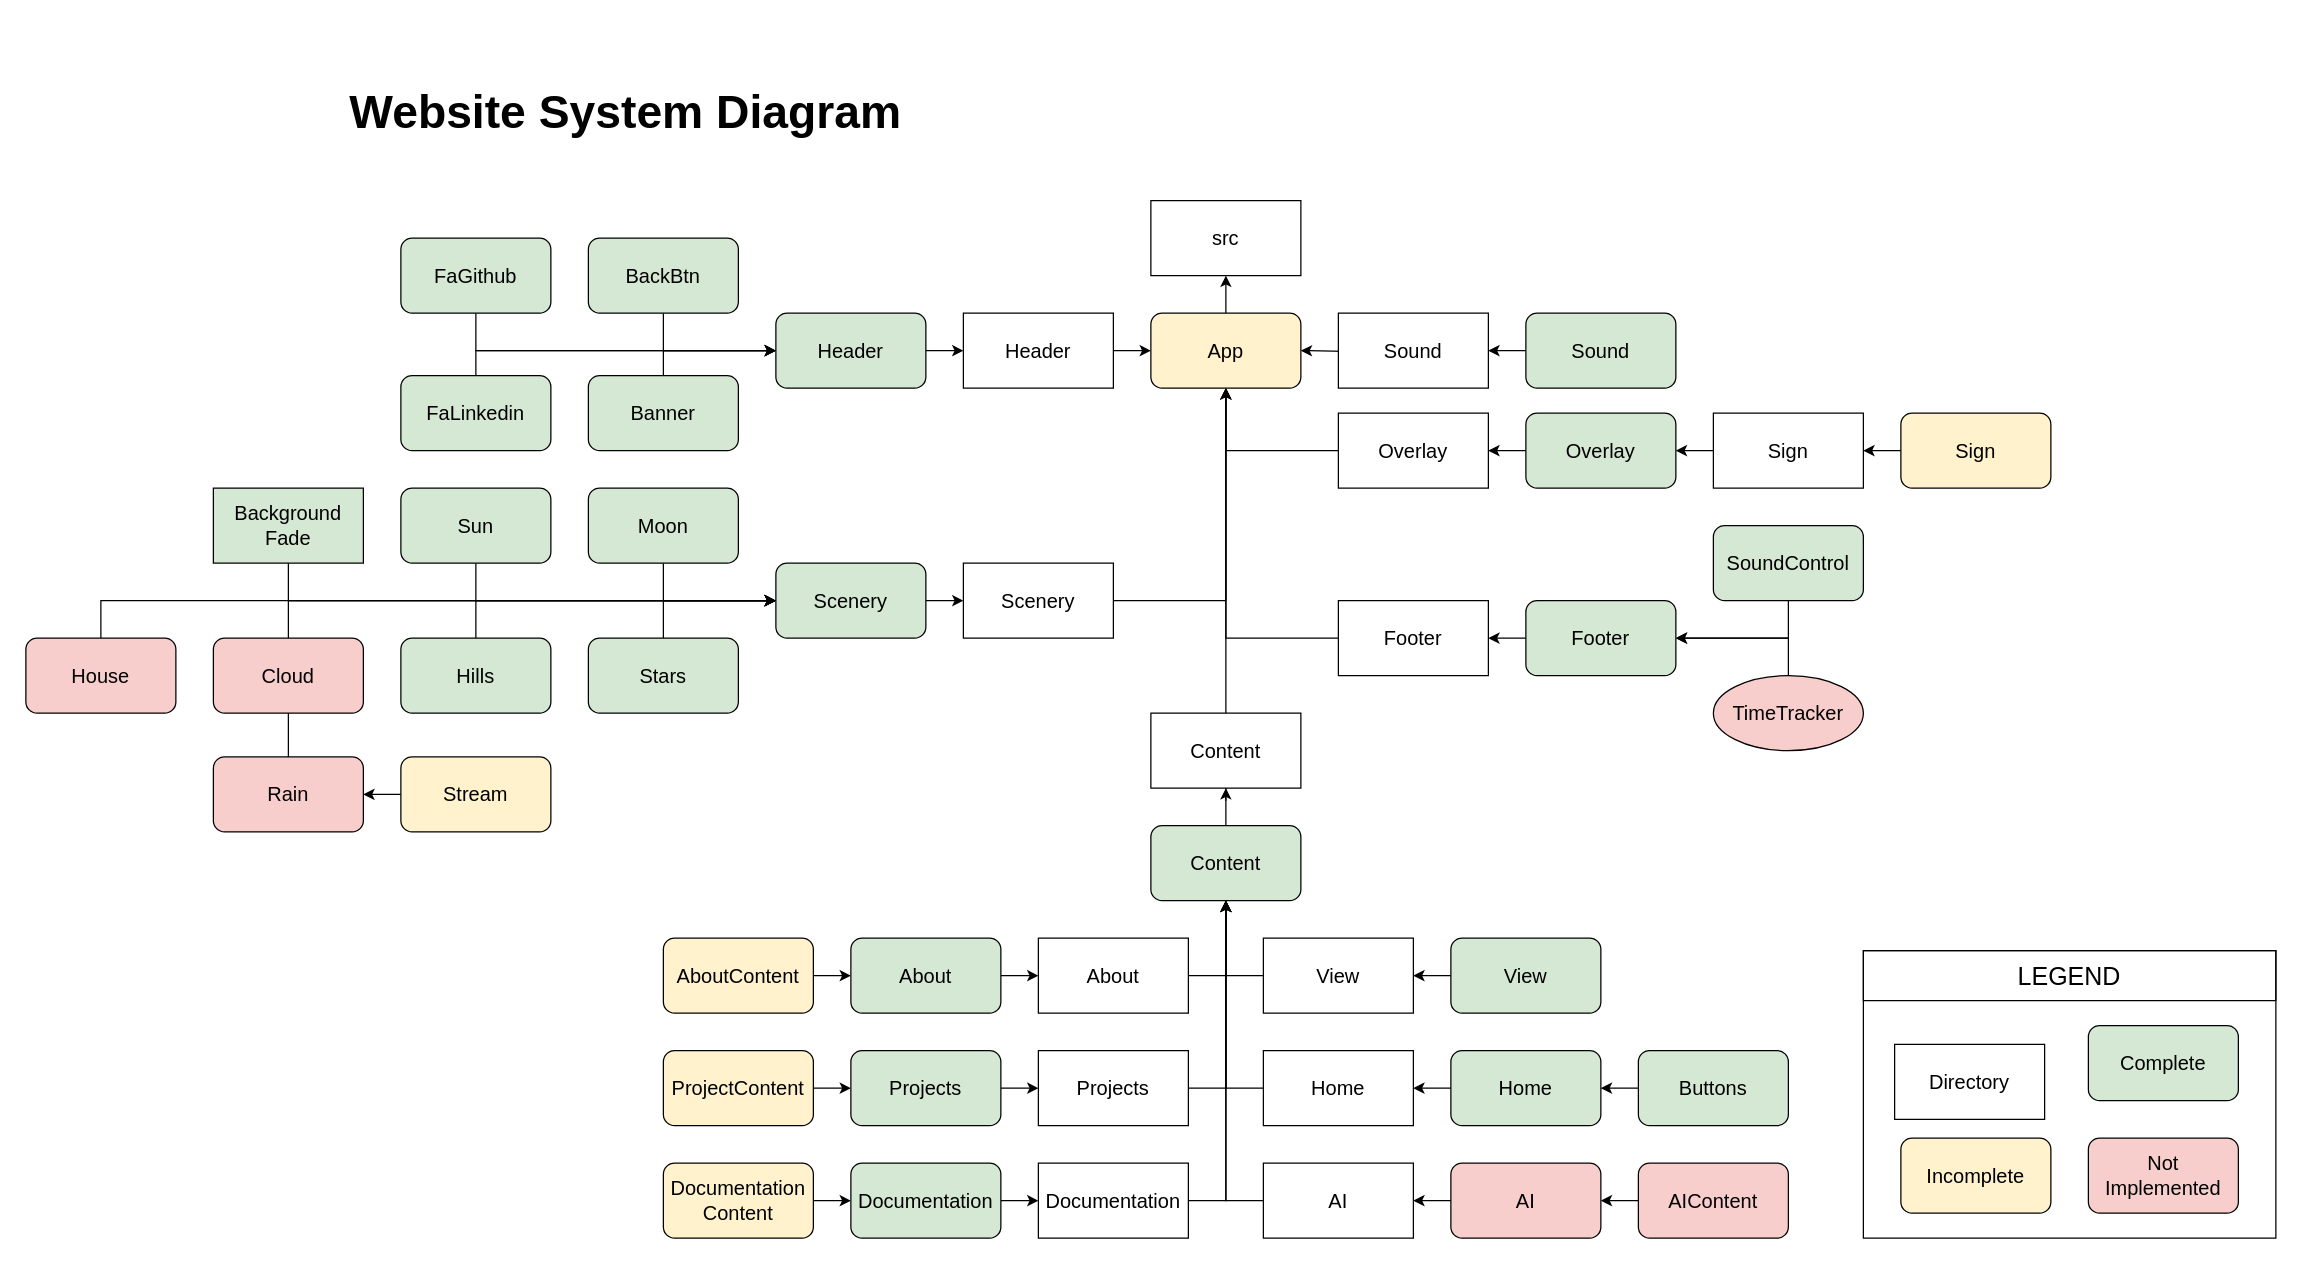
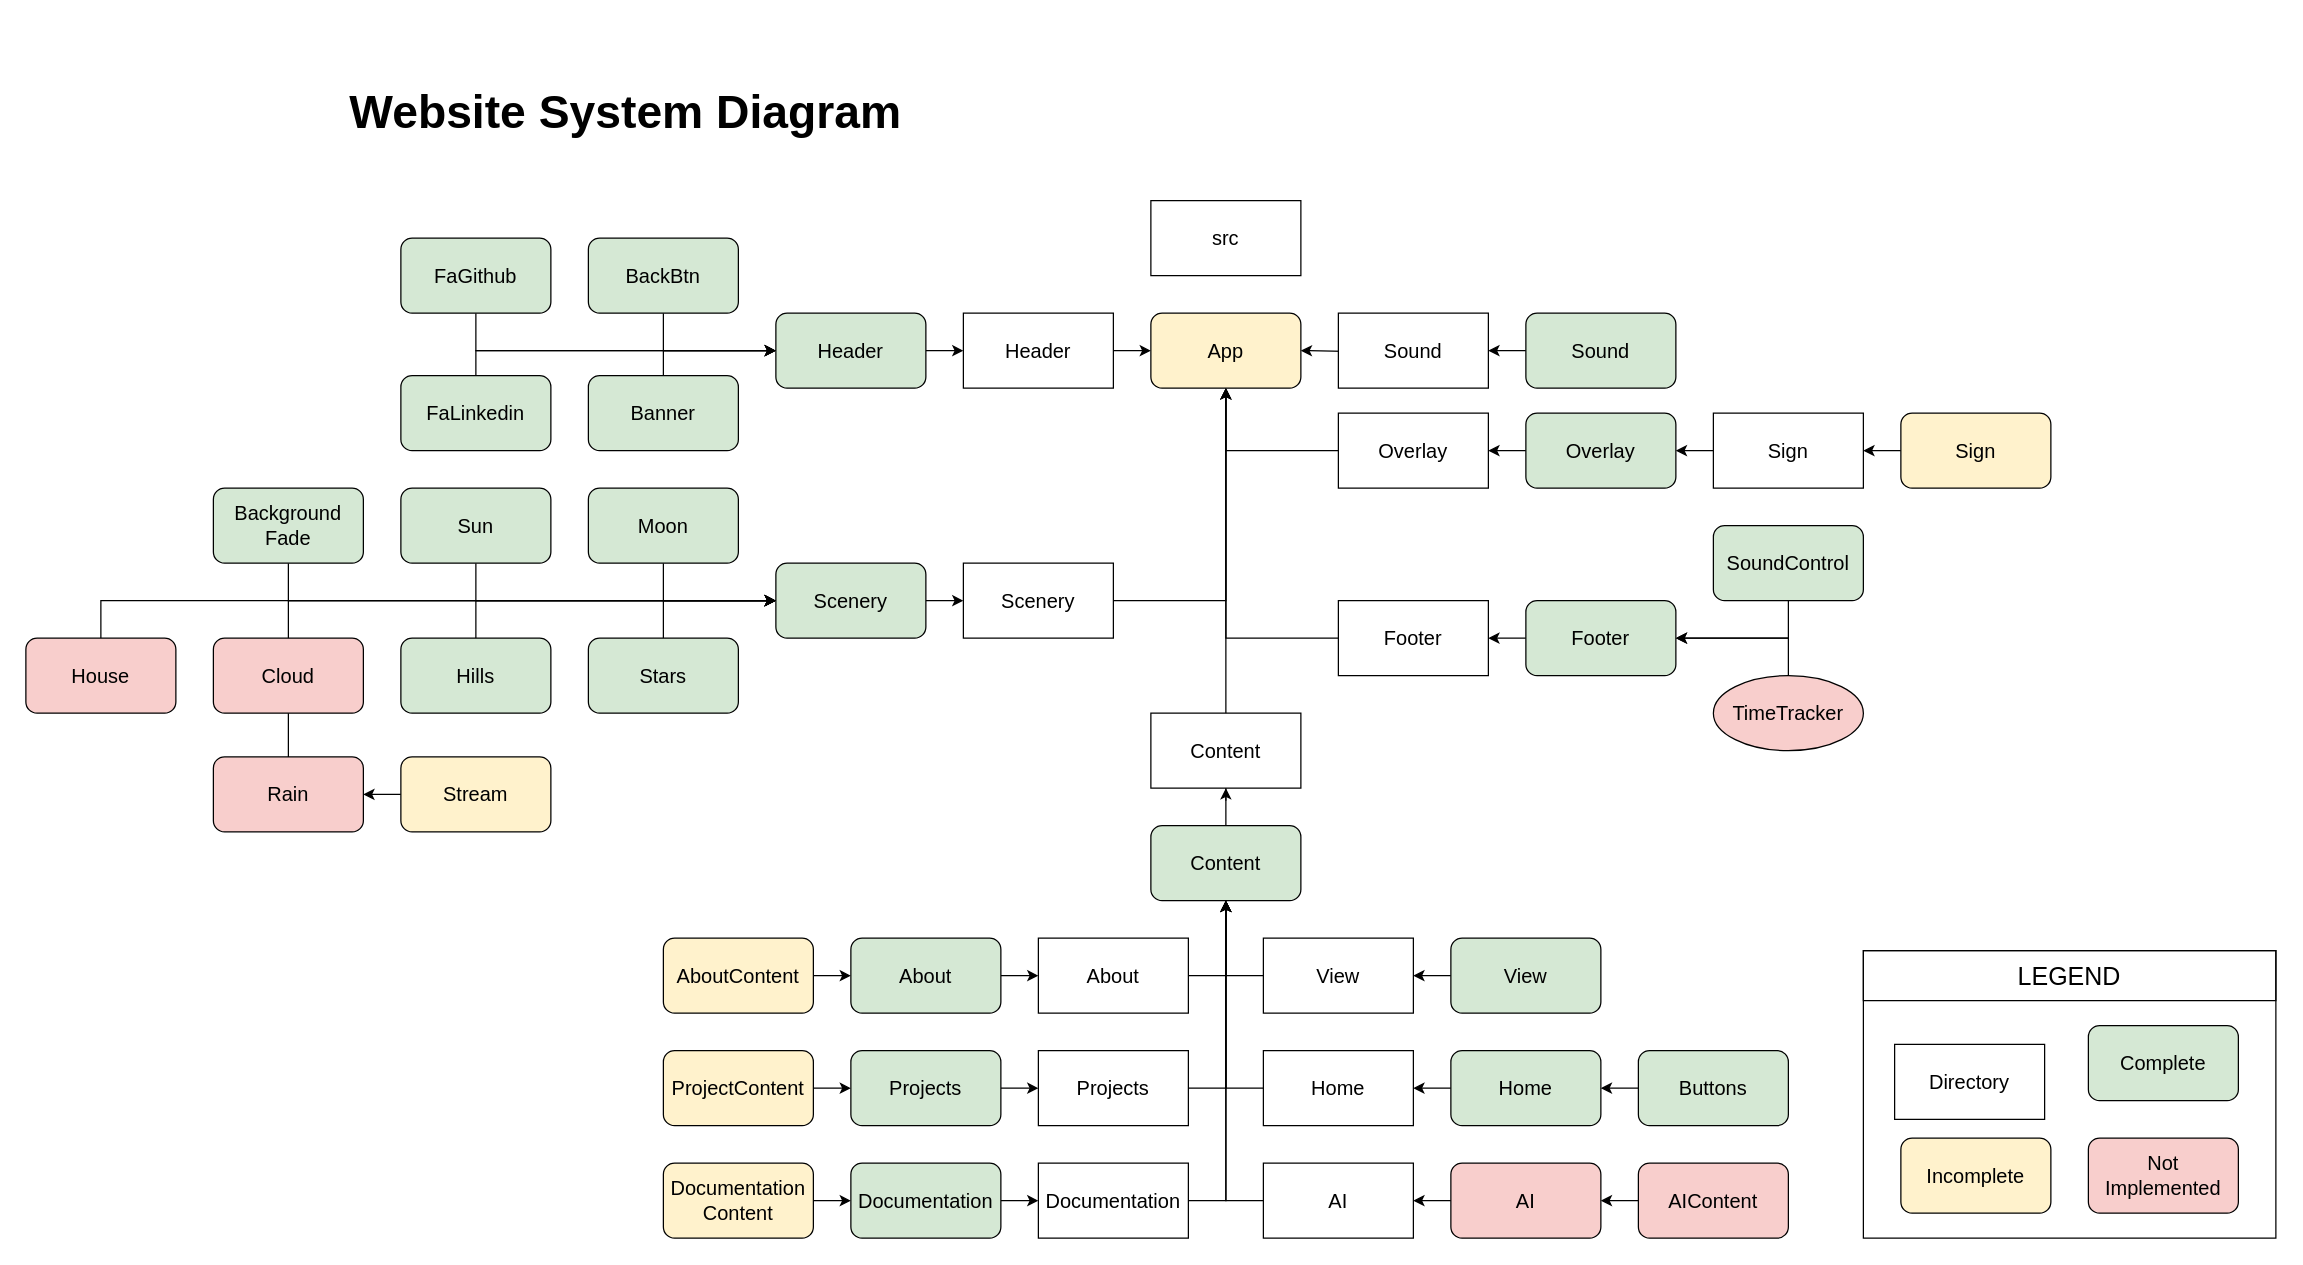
- <mxCell id="4" style="edgeStyle=orthogonalEdgeStyle;rounded=0;orthogonalLoop=1;jettySize=auto;html=1;entryX=0.5;entryY=1;entryDx=0;entryDy=0;fontSize=16;strokeWidth=1;" parent="1" source="5" target="60" edge="1"><mxGeometry relative="1" as="geometry" /></mxCell>
- <mxCell id="83" value="Background Fade" style="whiteSpace=wrap;html=1;fontSize=16;fillColor=#d5e8d4;strokeWidth=1;rounded=0;" parent="1" vertex="1"><mxGeometry x="170" y="390" width="120" height="60" as="geometry" /></mxCell>
+ <mxCell id="83" value="Background Fade" style="rounded=1;whiteSpace=wrap;html=1;fontSize=16;fillColor=#d5e8d4;strokeWidth=1;" parent="1" vertex="1"><mxGeometry x="170" y="390" width="120" height="60" as="geometry" /></mxCell>
